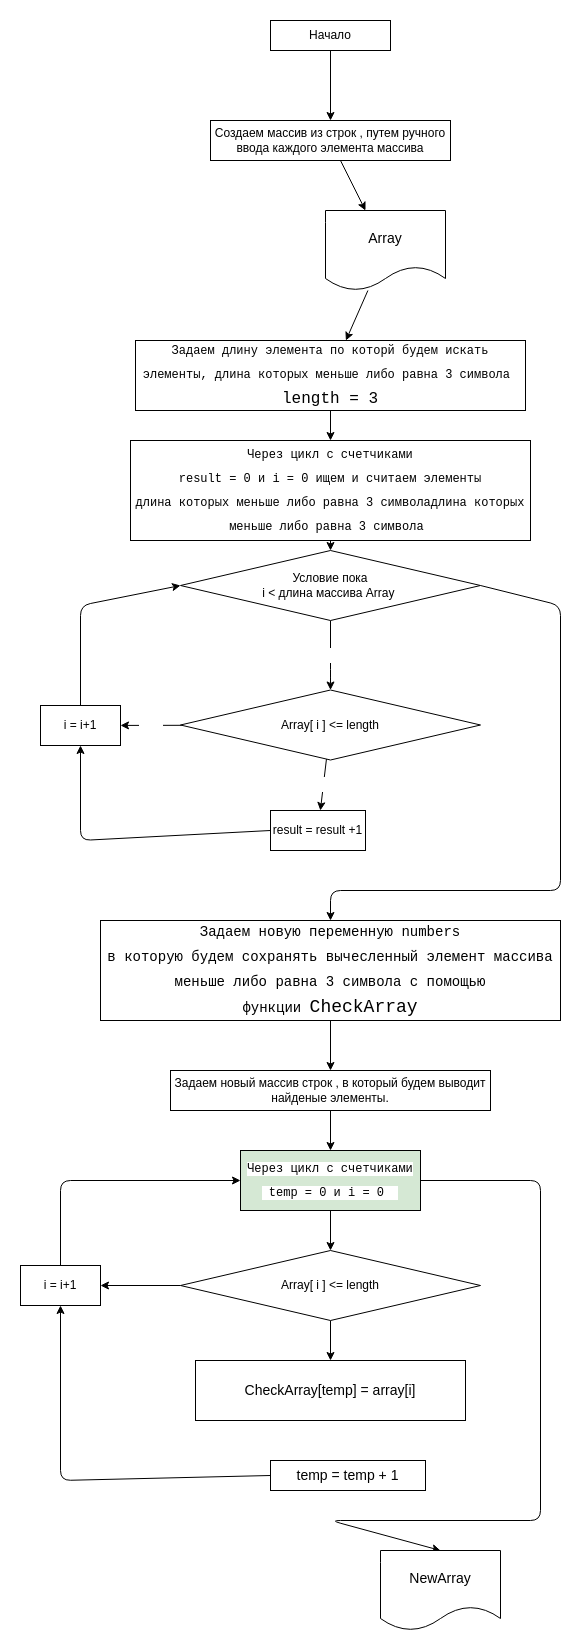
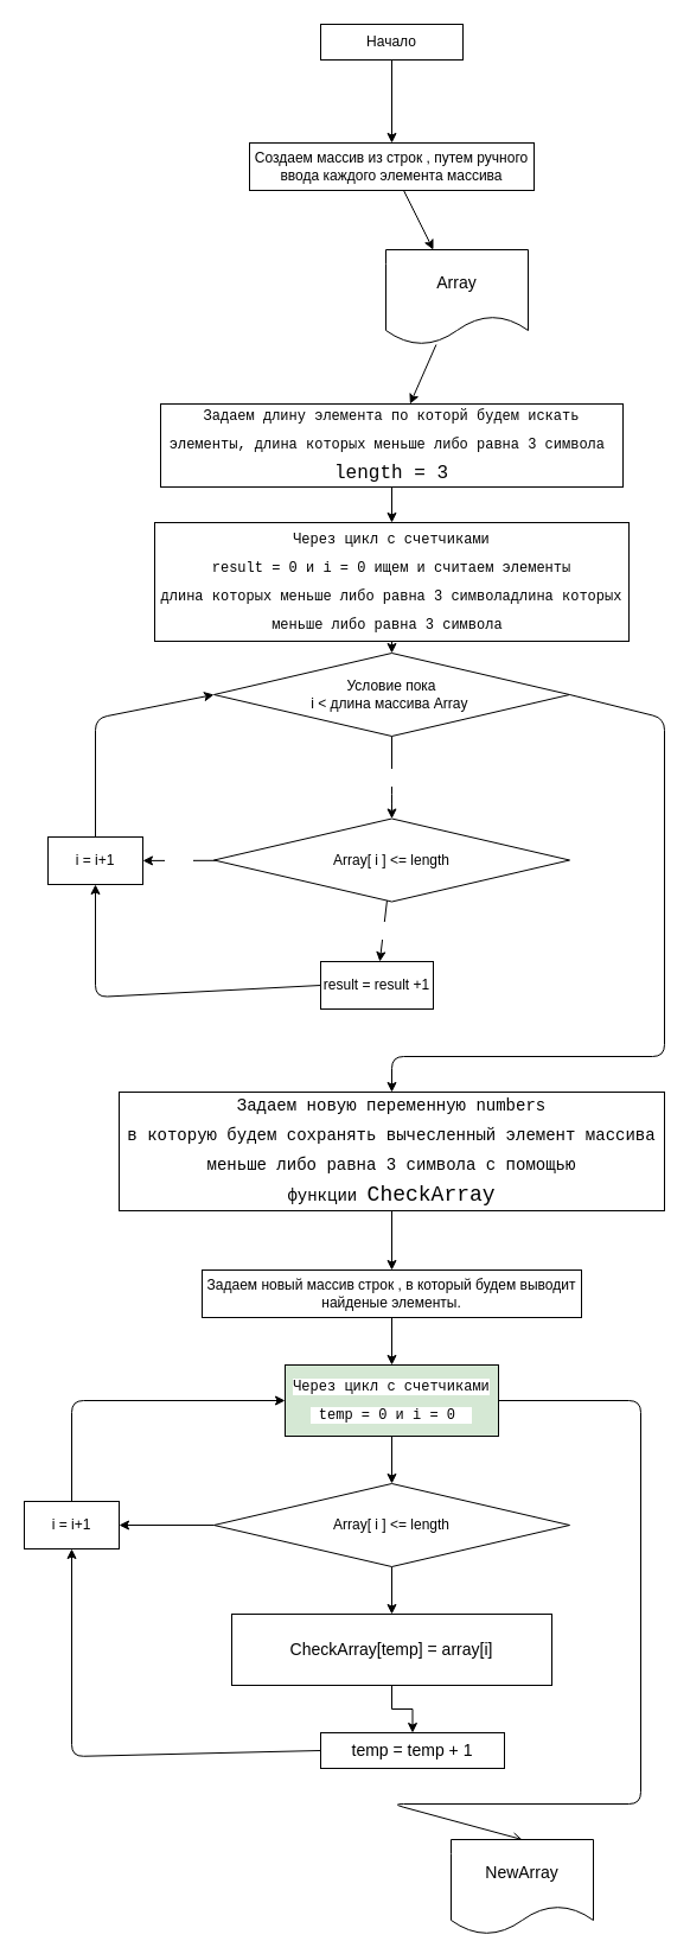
+ <mxCell id="32" value="" style="edgeStyle=orthogonalEdgeStyle;rounded=0;orthogonalLoop=1;jettySize=auto;html=1;" edge="1" parent="1" source="33" target="35"><mxGeometry relative="1" as="geometry" /></mxCell>
- <mxCell id="25" style="edgeStyle=none;html=1;exitX=1;exitY=0.5;exitDx=0;exitDy=0;entryX=0.5;entryY=0;entryDx=0;entryDy=0;fontSize=14;fontColor=#FFFFFF;" parent="1" source="26" target="36" edge="1"><mxGeometry relative="1" as="geometry"><Array as="points"><mxPoint x="540" y="1180" /><mxPoint x="540" y="1520" /><mxPoint x="330" y="1520" /></Array></mxGeometry></mxCell>
+ <mxCell id="25" style="edgeStyle=none;html=1;exitX=1;exitY=0.5;exitDx=0;exitDy=0;entryX=0.5;entryY=0;entryDx=0;entryDy=0;fontSize=14;fontColor=#FFFFFF;endArrow=open;" parent="1" source="26" target="36" edge="1"><mxGeometry relative="1" as="geometry"><Array as="points"><mxPoint x="540" y="1180" /><mxPoint x="540" y="1520" /><mxPoint x="330" y="1520" /></Array></mxGeometry></mxCell>
